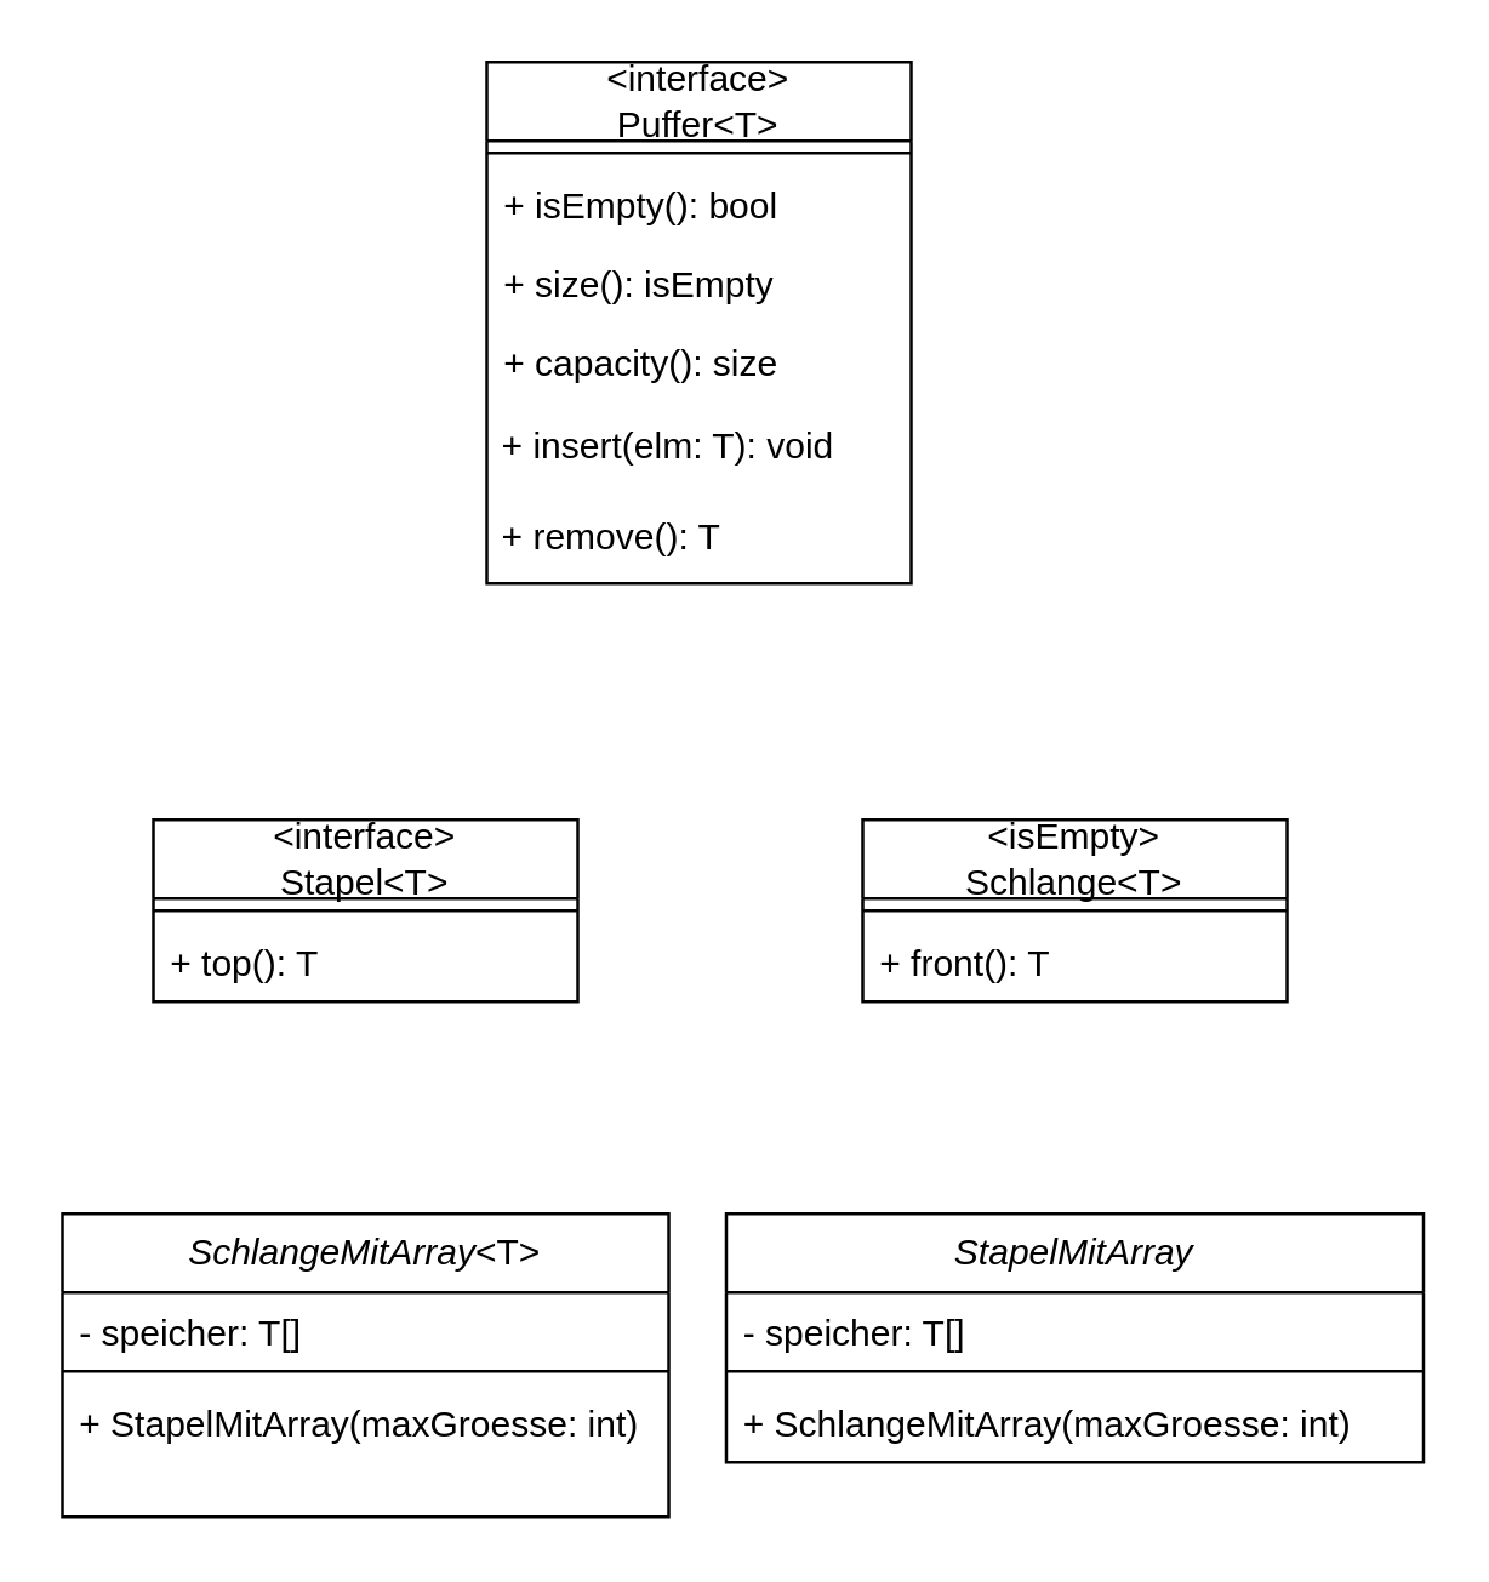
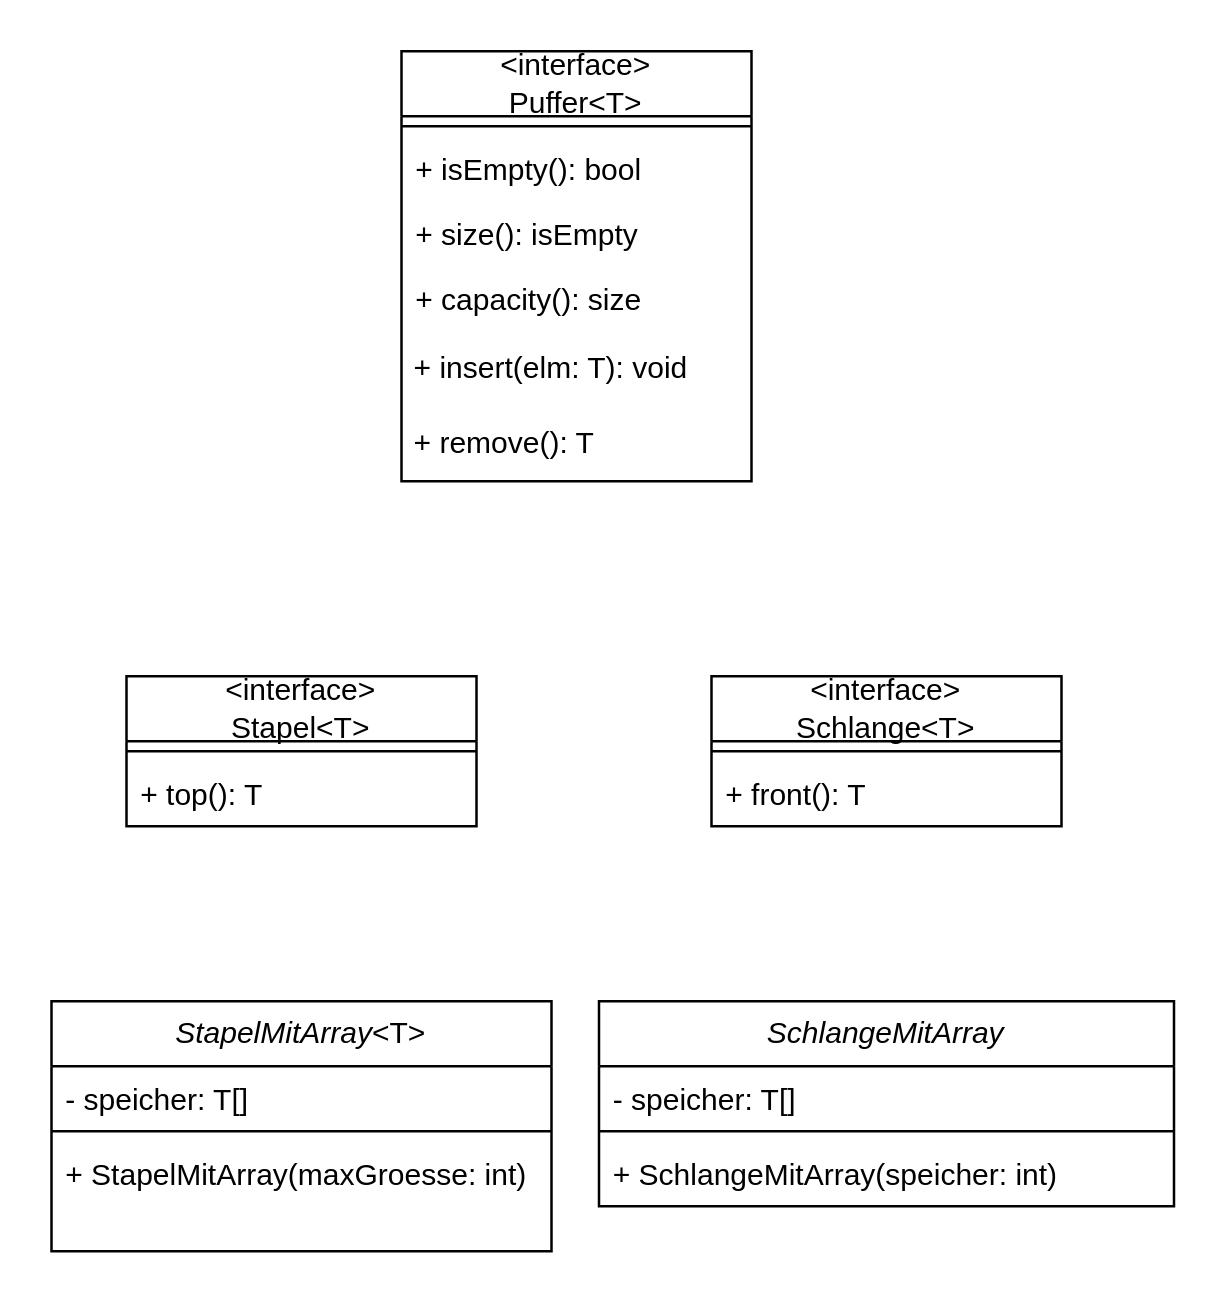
- <mxCell id="20" value="&amp;lt;isEmpty&amp;gt;&lt;br&gt;Schlange&amp;lt;T&amp;gt;" style="swimlane;fontStyle=0;childLayout=stackLayout;horizontal=1;startSize=26;fillColor=none;horizontalStack=0;resizeParent=1;resizeParentMax=0;resizeLast=0;collapsible=1;marginBottom=0;whiteSpace=wrap;html=1;" parent="1" vertex="1"><mxGeometry x="284" y="270" width="140" height="60" as="geometry" /></mxCell>
+ <mxCell id="20" value="&amp;lt;interface&amp;gt;&lt;br&gt;Schlange&amp;lt;T&amp;gt;" style="swimlane;fontStyle=0;childLayout=stackLayout;horizontal=1;startSize=26;fillColor=none;horizontalStack=0;resizeParent=1;resizeParentMax=0;resizeLast=0;collapsible=1;marginBottom=0;whiteSpace=wrap;html=1;" parent="1" vertex="1"><mxGeometry x="284" y="270" width="140" height="60" as="geometry" /></mxCell>
- <mxCell id="6" value="&lt;span style=&quot;font-style: italic;&quot;&gt;SchlangeMitArray&lt;/span&gt;&amp;lt;T&amp;gt;" style="swimlane;fontStyle=0;childLayout=stackLayout;horizontal=1;startSize=26;fillColor=none;horizontalStack=0;resizeParent=1;resizeParentMax=0;resizeLast=0;collapsible=1;marginBottom=0;whiteSpace=wrap;html=1;" parent="1" vertex="1"><mxGeometry x="20" y="400" width="200" height="100" as="geometry" /></mxCell>
+ <mxCell id="6" value="&lt;span style=&quot;font-style: italic;&quot;&gt;StapelMitArray&lt;/span&gt;&amp;lt;T&amp;gt;" style="swimlane;fontStyle=0;childLayout=stackLayout;horizontal=1;startSize=26;fillColor=none;horizontalStack=0;resizeParent=1;resizeParentMax=0;resizeLast=0;collapsible=1;marginBottom=0;whiteSpace=wrap;html=1;" parent="1" vertex="1"><mxGeometry x="20" y="400" width="200" height="100" as="geometry" /></mxCell>
- <mxCell id="2" value="&lt;span style=&quot;font-style: italic;&quot;&gt;StapelMitArray&lt;/span&gt;" style="swimlane;fontStyle=0;childLayout=stackLayout;horizontal=1;startSize=26;fillColor=none;horizontalStack=0;resizeParent=1;resizeParentMax=0;resizeLast=0;collapsible=1;marginBottom=0;whiteSpace=wrap;html=1;" parent="1" vertex="1"><mxGeometry x="239" y="400" width="230" height="82" as="geometry" /></mxCell>
+ <mxCell id="2" value="&lt;span style=&quot;font-style: italic;&quot;&gt;SchlangeMitArray&lt;/span&gt;" style="swimlane;fontStyle=0;childLayout=stackLayout;horizontal=1;startSize=26;fillColor=none;horizontalStack=0;resizeParent=1;resizeParentMax=0;resizeLast=0;collapsible=1;marginBottom=0;whiteSpace=wrap;html=1;" parent="1" vertex="1"><mxGeometry x="239" y="400" width="230" height="82" as="geometry" /></mxCell>
- <mxCell id="5" value="+&amp;nbsp;SchlangeMitArray(maxGroesse: int)" style="text;strokeColor=none;fillColor=none;align=left;verticalAlign=top;spacingLeft=4;spacingRight=4;overflow=hidden;rotatable=0;points=[[0,0.5],[1,0.5]];portConstraint=eastwest;whiteSpace=wrap;html=1;" parent="2" vertex="1"><mxGeometry y="56" width="230" height="26" as="geometry" /></mxCell>
+ <mxCell id="5" value="+&amp;nbsp;SchlangeMitArray(speicher: int)" style="text;strokeColor=none;fillColor=none;align=left;verticalAlign=top;spacingLeft=4;spacingRight=4;overflow=hidden;rotatable=0;points=[[0,0.5],[1,0.5]];portConstraint=eastwest;whiteSpace=wrap;html=1;" parent="2" vertex="1"><mxGeometry y="56" width="230" height="26" as="geometry" /></mxCell>
